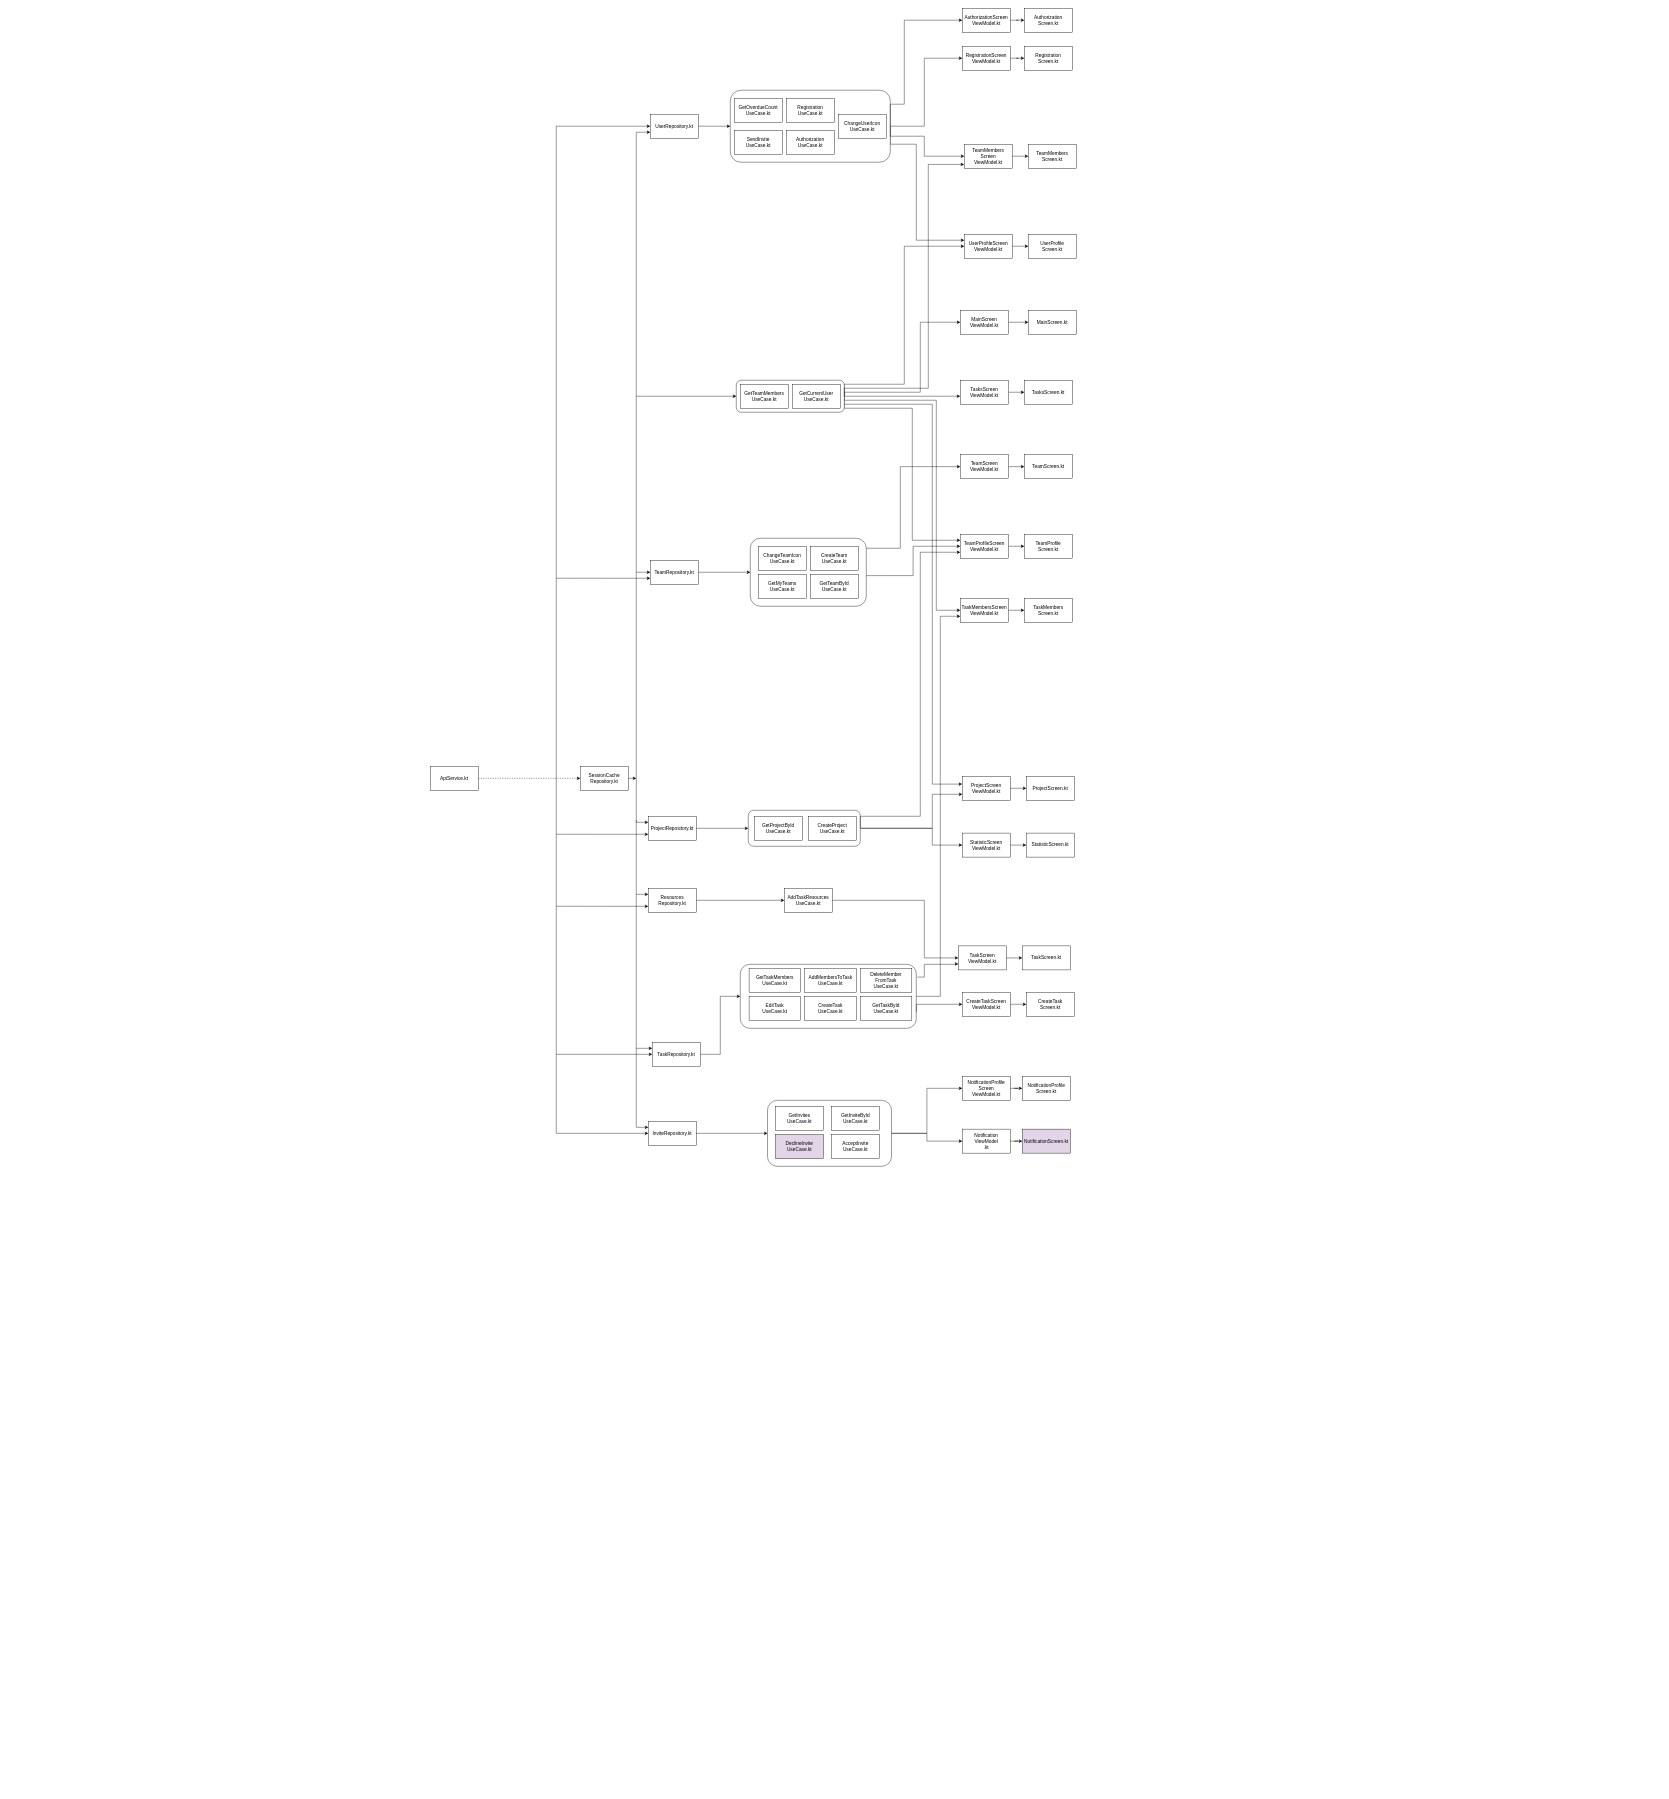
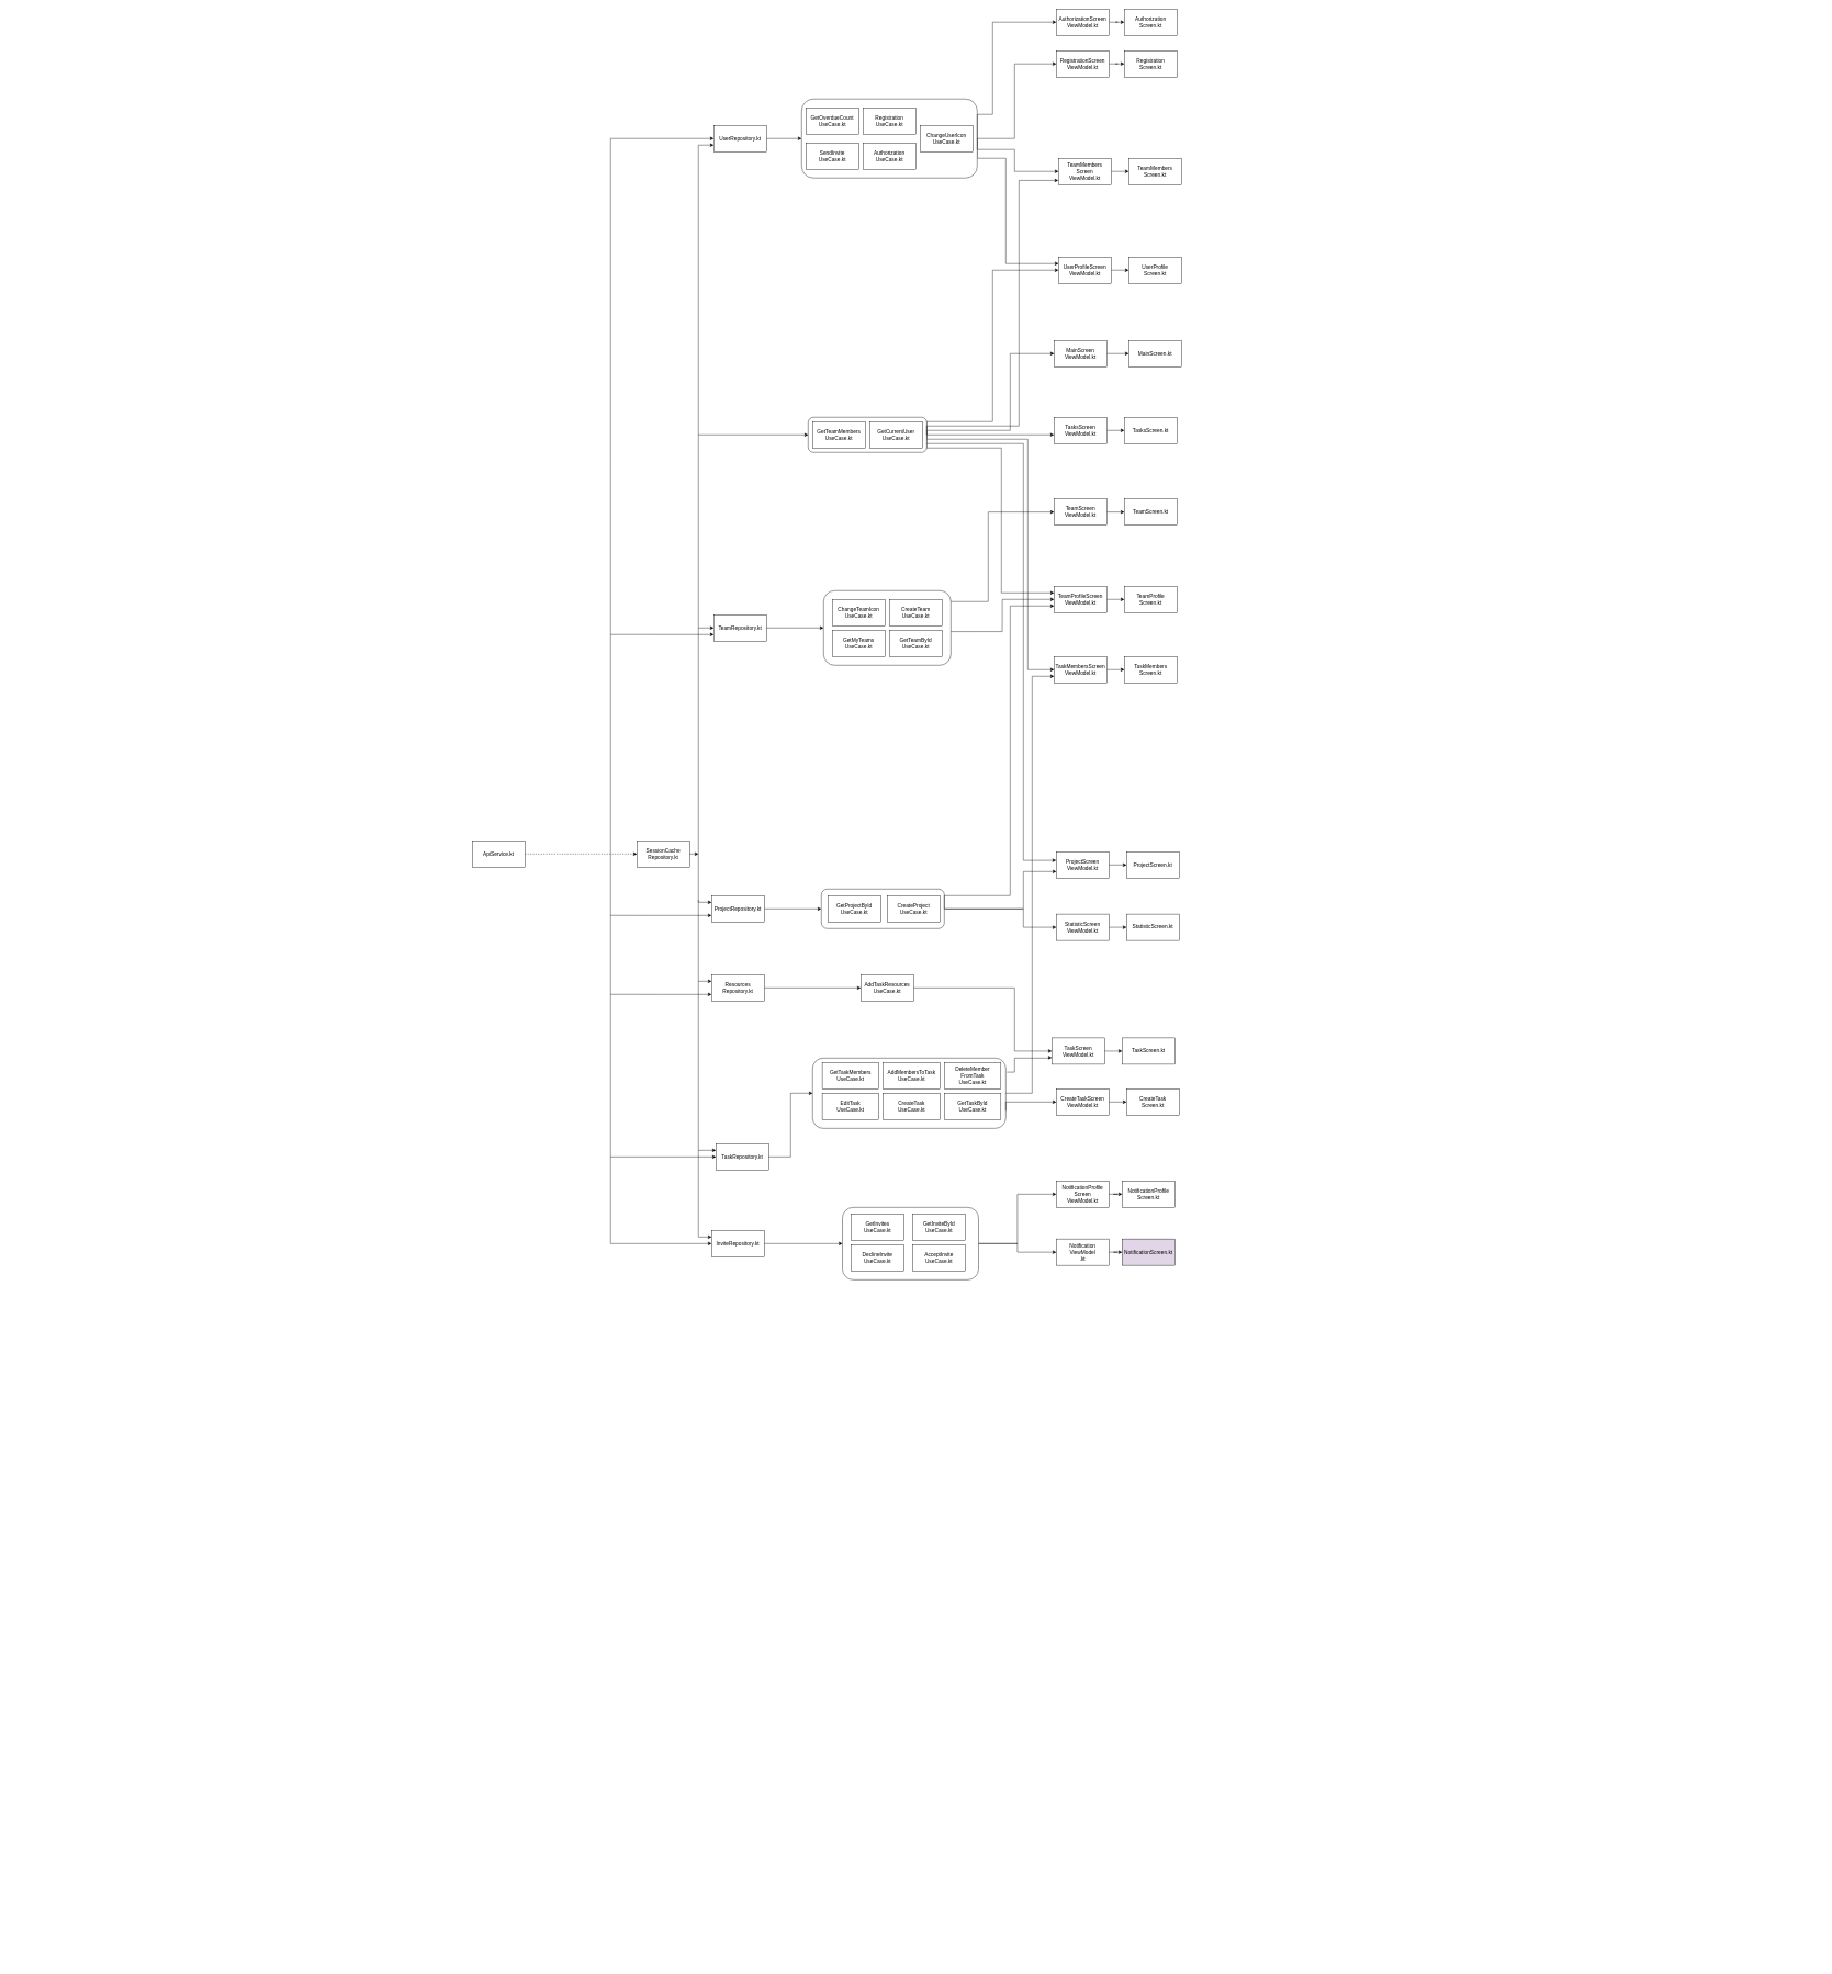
- <mxCell id="32" value="&lt;div&gt;DeclineInvite&lt;/div&gt;&lt;div&gt;UseCase.kt&lt;/div&gt;" style="rounded=0;whiteSpace=wrap;html=1;rotation=0;fillColor=#e1d5e7;" parent="28" vertex="1"><mxGeometry x="20" y="86" width="120" height="60" as="geometry" /></mxCell>
+ <mxCell id="32" value="&lt;div&gt;DeclineInvite&lt;/div&gt;&lt;div&gt;UseCase.kt&lt;/div&gt;" style="rounded=0;whiteSpace=wrap;html=1;rotation=0;" parent="28" vertex="1"><mxGeometry x="20" y="86" width="120" height="60" as="geometry" /></mxCell>
